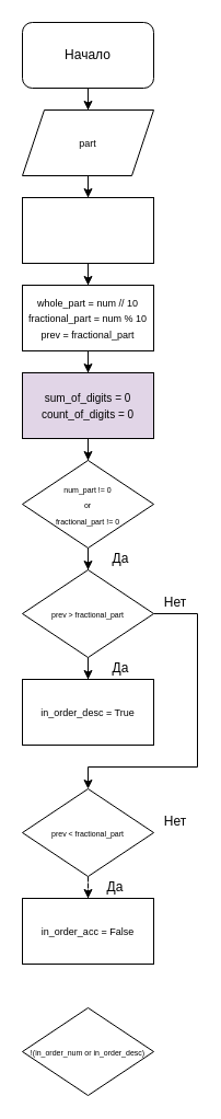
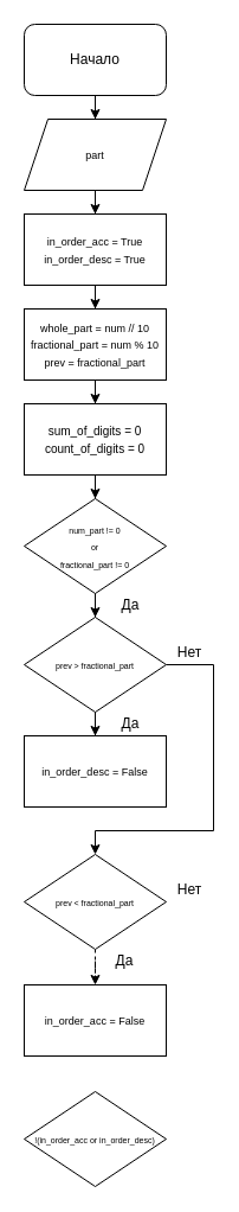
+ <mxCell id="8" value="&lt;font style=&quot;font-size: 9px&quot;&gt;in_order_acc = True&lt;br&gt;in_order_desc = True&lt;/font&gt;" style="text;html=1;strokeColor=none;fillColor=none;align=center;verticalAlign=middle;whiteSpace=wrap;rounded=0;shadow=0;" parent="1" vertex="1"><mxGeometry x="20" y="180" width="120" height="60" as="geometry" /></mxCell>
- <mxCell id="12" value="&lt;font size=&quot;1&quot;&gt;sum_of_digits = 0&lt;br&gt;count_of_digits = 0&lt;br&gt;&lt;/font&gt;" style="rounded=0;whiteSpace=wrap;html=1;shadow=0;fillColor=#e1d5e7;" parent="1" vertex="1"><mxGeometry x="20" y="340" width="120" height="60" as="geometry" /></mxCell>
+ <mxCell id="12" value="&lt;font size=&quot;1&quot;&gt;sum_of_digits = 0&lt;br&gt;count_of_digits = 0&lt;br&gt;&lt;/font&gt;" style="rounded=0;whiteSpace=wrap;html=1;shadow=0;" parent="1" vertex="1"><mxGeometry x="20" y="340" width="120" height="60" as="geometry" /></mxCell>
- <mxCell id="22" value="&lt;font style=&quot;font-size: 9px&quot;&gt;in_order_desc = True&lt;/font&gt;" style="whiteSpace=wrap;html=1;rounded=0;shadow=0;" vertex="1" parent="1"><mxGeometry x="20" y="620" width="120" height="60" as="geometry" /></mxCell>
+ <mxCell id="22" value="&lt;font style=&quot;font-size: 9px&quot;&gt;in_order_desc = False&lt;/font&gt;" style="whiteSpace=wrap;html=1;rounded=0;shadow=0;" vertex="1" parent="1"><mxGeometry x="20" y="620" width="120" height="60" as="geometry" /></mxCell>
- <mxCell id="27" value="&lt;span style=&quot;font-size: 9px&quot;&gt;in_order_acc = False&lt;/span&gt;" style="whiteSpace=wrap;html=1;rounded=0;shadow=0;" vertex="1" parent="1"><mxGeometry x="20" y="820" width="120" height="60" as="geometry" /></mxCell>
+ <mxCell id="27" value="&lt;span style=&quot;font-size: 9px&quot;&gt;in_order_acc = False&lt;/span&gt;" style="whiteSpace=wrap;html=1;rounded=0;shadow=0;" vertex="1" parent="1"><mxGeometry x="20" y="830" width="120" height="60" as="geometry" /></mxCell>
- <mxCell id="28" value="&lt;span style=&quot;font-size: 7px&quot;&gt;!(in_order_num or in_order_desc)&lt;/span&gt;" style="rhombus;whiteSpace=wrap;html=1;rounded=0;shadow=0;" vertex="1" parent="1"><mxGeometry x="20" y="920" width="120" height="80" as="geometry" /></mxCell>
+ <mxCell id="28" value="&lt;span style=&quot;font-size: 7px&quot;&gt;!(in_order_acc or in_order_desc)&lt;/span&gt;" style="rhombus;whiteSpace=wrap;html=1;rounded=0;shadow=0;" vertex="1" parent="1"><mxGeometry x="20" y="920" width="120" height="80" as="geometry" /></mxCell>
